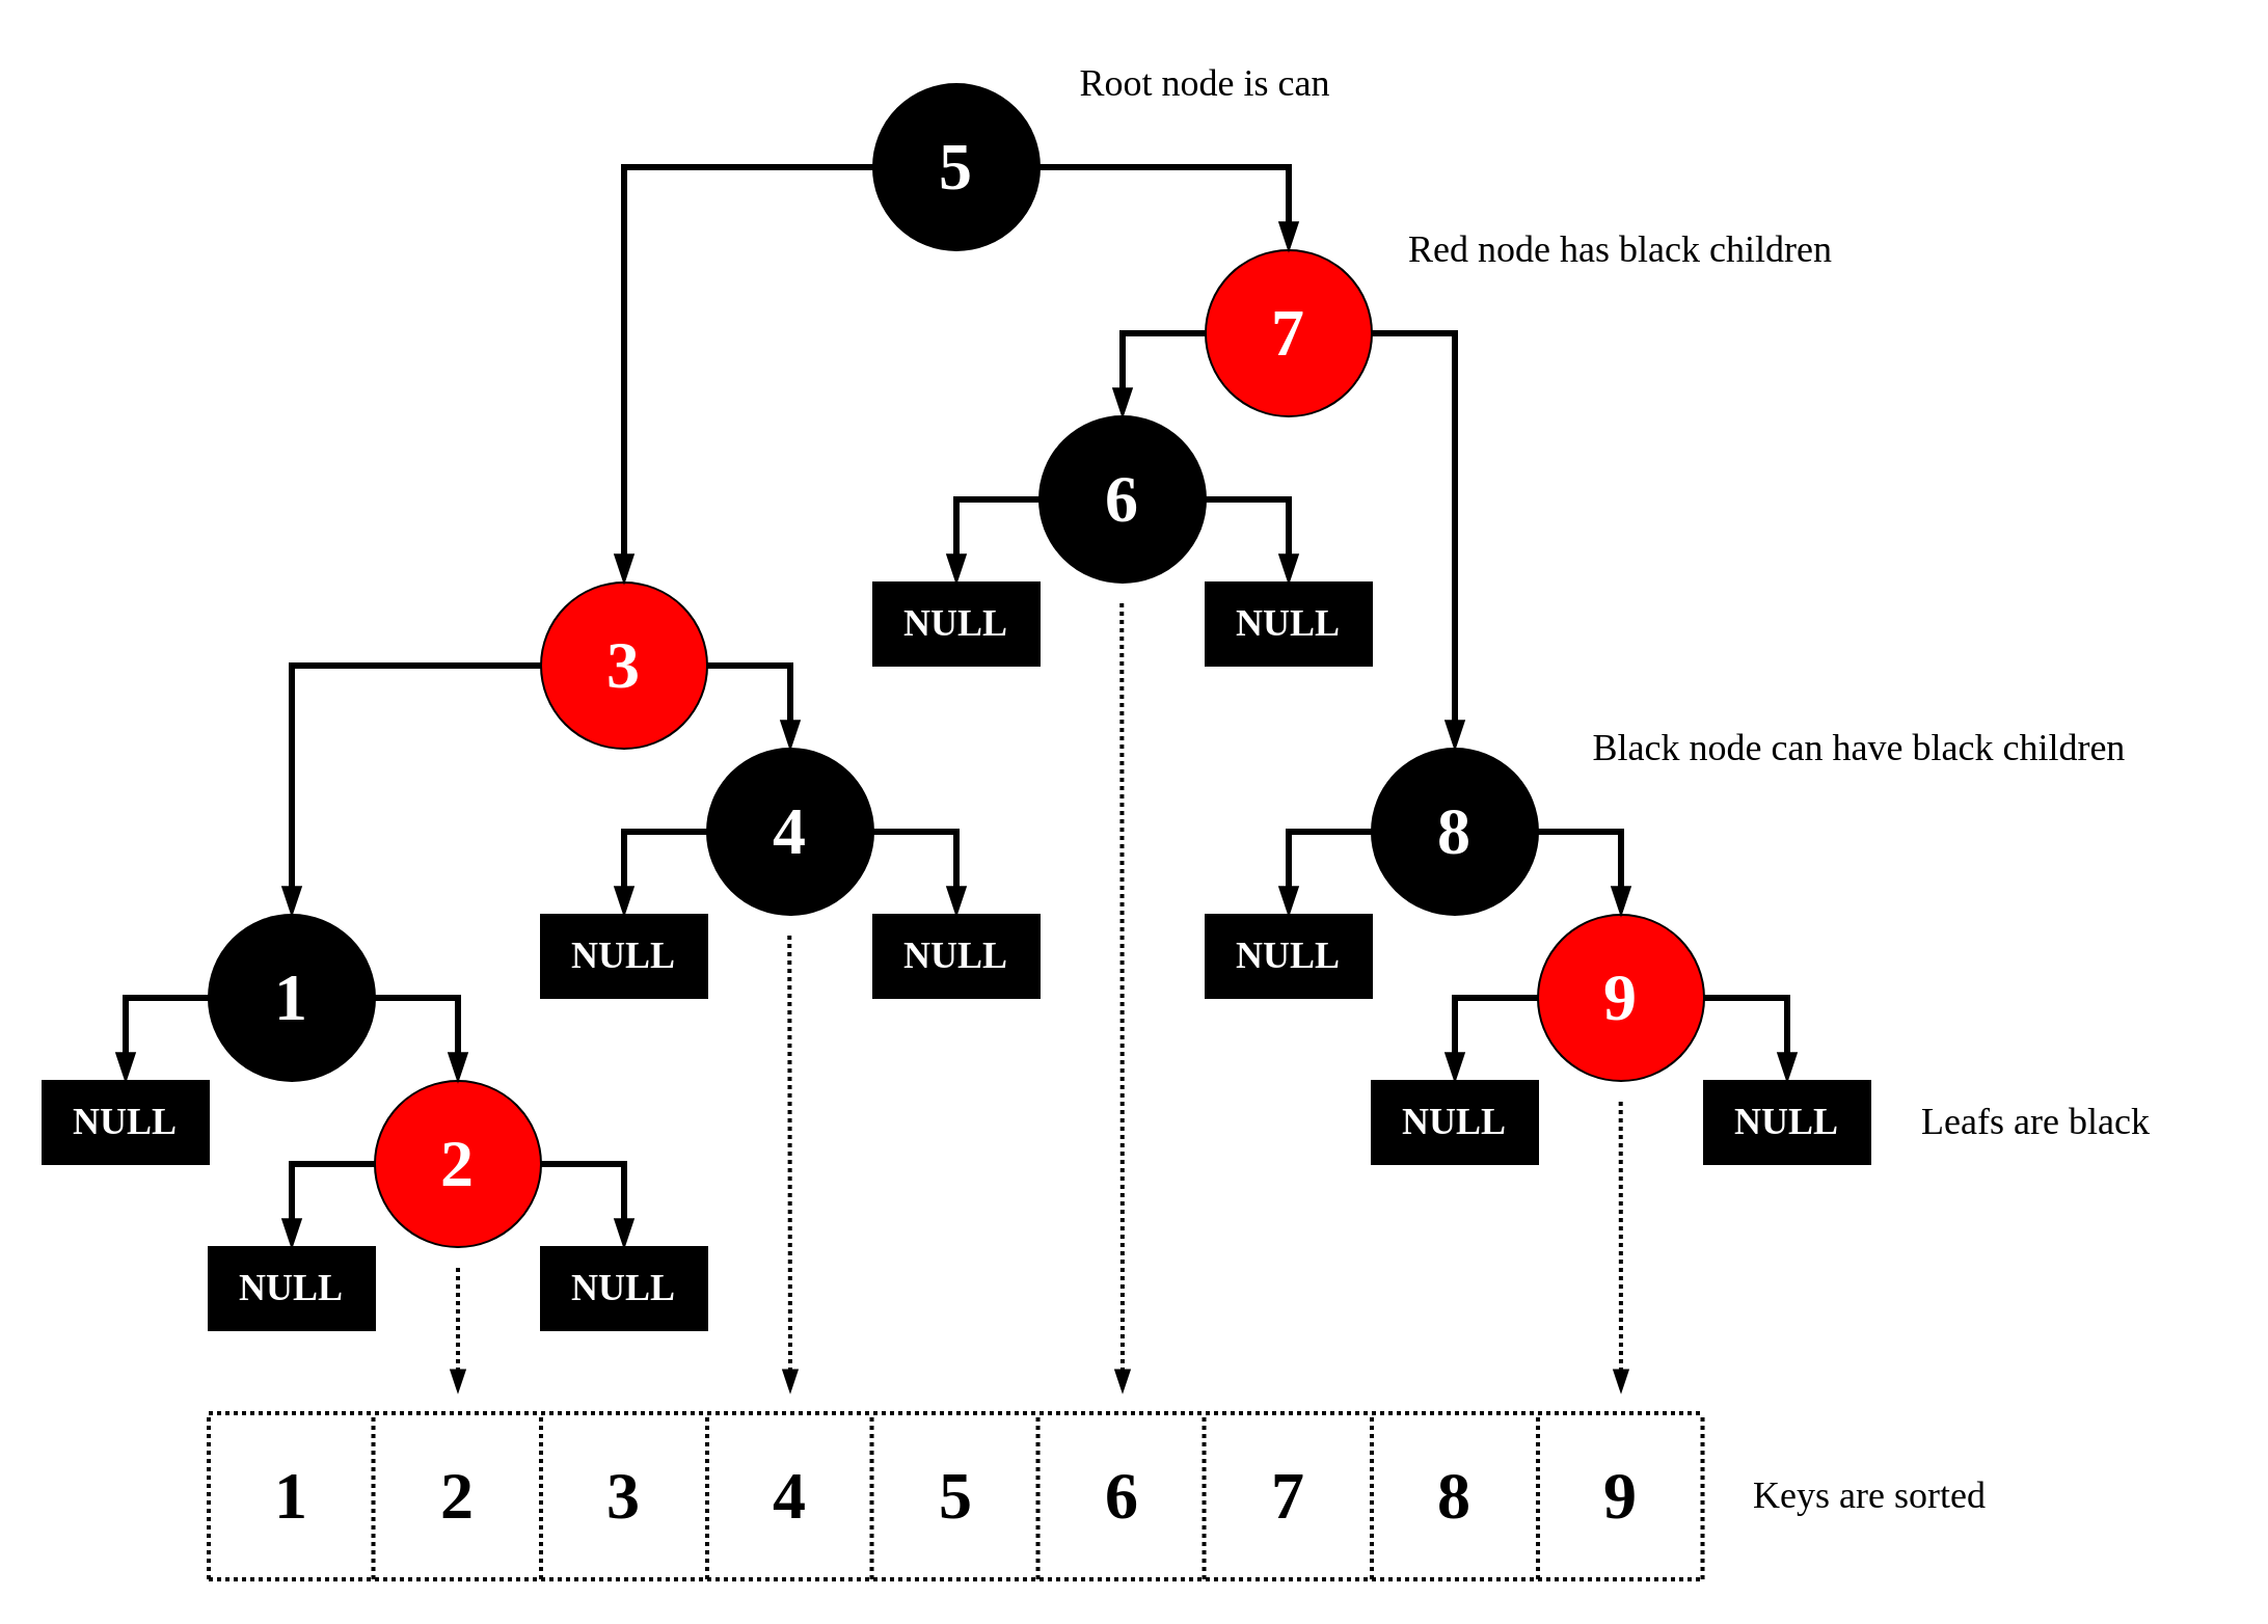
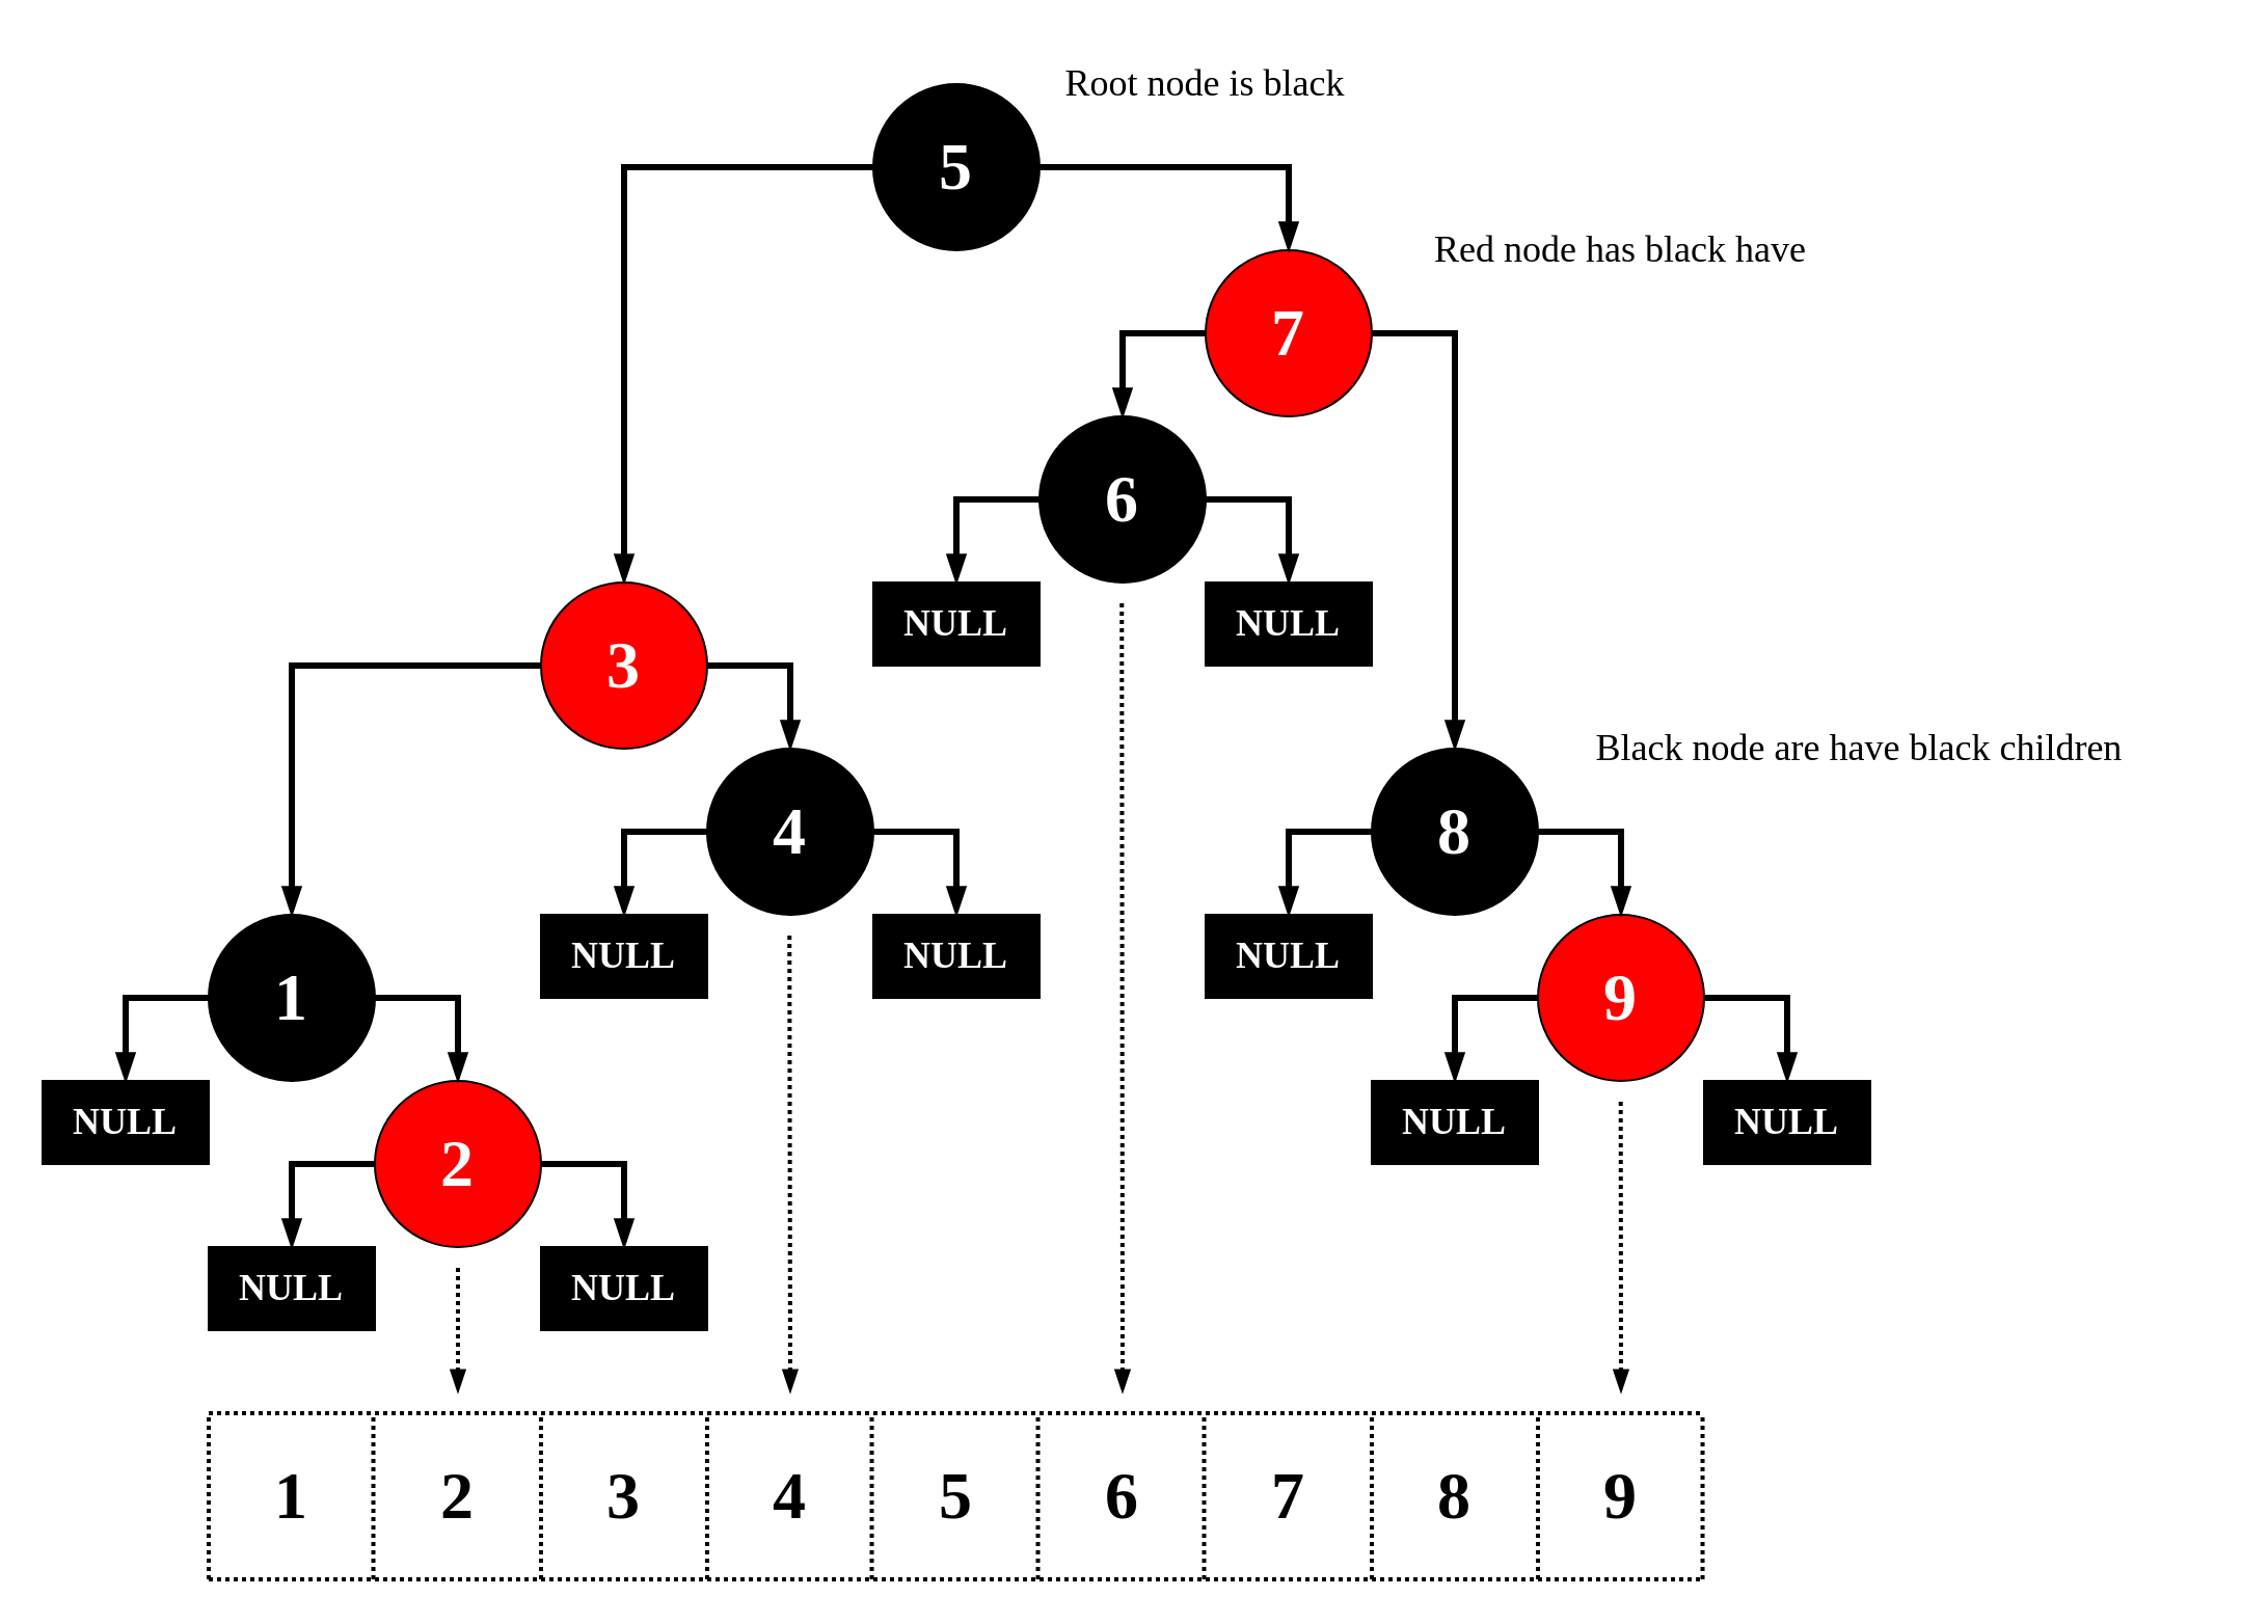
- <mxCell id="64" value="&lt;font style=&quot;font-size: 18px;&quot; face=&quot;Verdana&quot;&gt;Root node is can&lt;/font&gt;" style="text;html=1;strokeColor=none;fillColor=none;align=center;verticalAlign=middle;whiteSpace=wrap;rounded=0;" vertex="1" parent="1"><mxGeometry x="480" y="20" width="200" height="40" as="geometry" /></mxCell>
+ <mxCell id="64" value="&lt;font style=&quot;font-size: 18px;&quot; face=&quot;Verdana&quot;&gt;Root node is black&lt;/font&gt;" style="text;html=1;strokeColor=none;fillColor=none;align=center;verticalAlign=middle;whiteSpace=wrap;rounded=0;" vertex="1" parent="1"><mxGeometry x="480" y="20" width="200" height="40" as="geometry" /></mxCell>
- <mxCell id="66" value="&lt;font style=&quot;font-size: 18px;&quot; face=&quot;Verdana&quot;&gt;Red node has black children&lt;/font&gt;" style="text;html=1;strokeColor=none;fillColor=none;align=center;verticalAlign=middle;whiteSpace=wrap;rounded=0;" vertex="1" parent="1"><mxGeometry x="640" y="100" width="280" height="40" as="geometry" /></mxCell>
+ <mxCell id="66" value="&lt;font style=&quot;font-size: 18px;&quot; face=&quot;Verdana&quot;&gt;Red node has black have&lt;/font&gt;" style="text;html=1;strokeColor=none;fillColor=none;align=center;verticalAlign=middle;whiteSpace=wrap;rounded=0;" vertex="1" parent="1"><mxGeometry x="640" y="100" width="280" height="40" as="geometry" /></mxCell>
- <mxCell id="67" value="&lt;font style=&quot;font-size: 18px;&quot; face=&quot;Verdana&quot;&gt;Black node can have black children&lt;/font&gt;" style="text;html=1;strokeColor=none;fillColor=none;align=center;verticalAlign=middle;whiteSpace=wrap;rounded=0;" vertex="1" parent="1"><mxGeometry x="720" y="340" width="350" height="40" as="geometry" /></mxCell>
+ <mxCell id="67" value="&lt;font style=&quot;font-size: 18px;&quot; face=&quot;Verdana&quot;&gt;Black node are have black children&lt;/font&gt;" style="text;html=1;strokeColor=none;fillColor=none;align=center;verticalAlign=middle;whiteSpace=wrap;rounded=0;" vertex="1" parent="1"><mxGeometry x="720" y="340" width="350" height="40" as="geometry" /></mxCell>
- <mxCell id="65" value="&lt;font style=&quot;font-size: 18px;&quot; face=&quot;Verdana&quot;&gt;Leafs are black&lt;/font&gt;" style="text;html=1;strokeColor=none;fillColor=none;align=center;verticalAlign=middle;whiteSpace=wrap;rounded=0;" vertex="1" parent="1"><mxGeometry x="900" y="520" width="160" height="40" as="geometry" /></mxCell>
- <mxCell id="68" value="&lt;font style=&quot;font-size: 18px;&quot; face=&quot;Verdana&quot;&gt;Keys are sorted&lt;/font&gt;" style="text;html=1;strokeColor=none;fillColor=none;align=center;verticalAlign=middle;whiteSpace=wrap;rounded=0;" vertex="1" parent="1"><mxGeometry x="820" y="700" width="160" height="40" as="geometry" /></mxCell>
